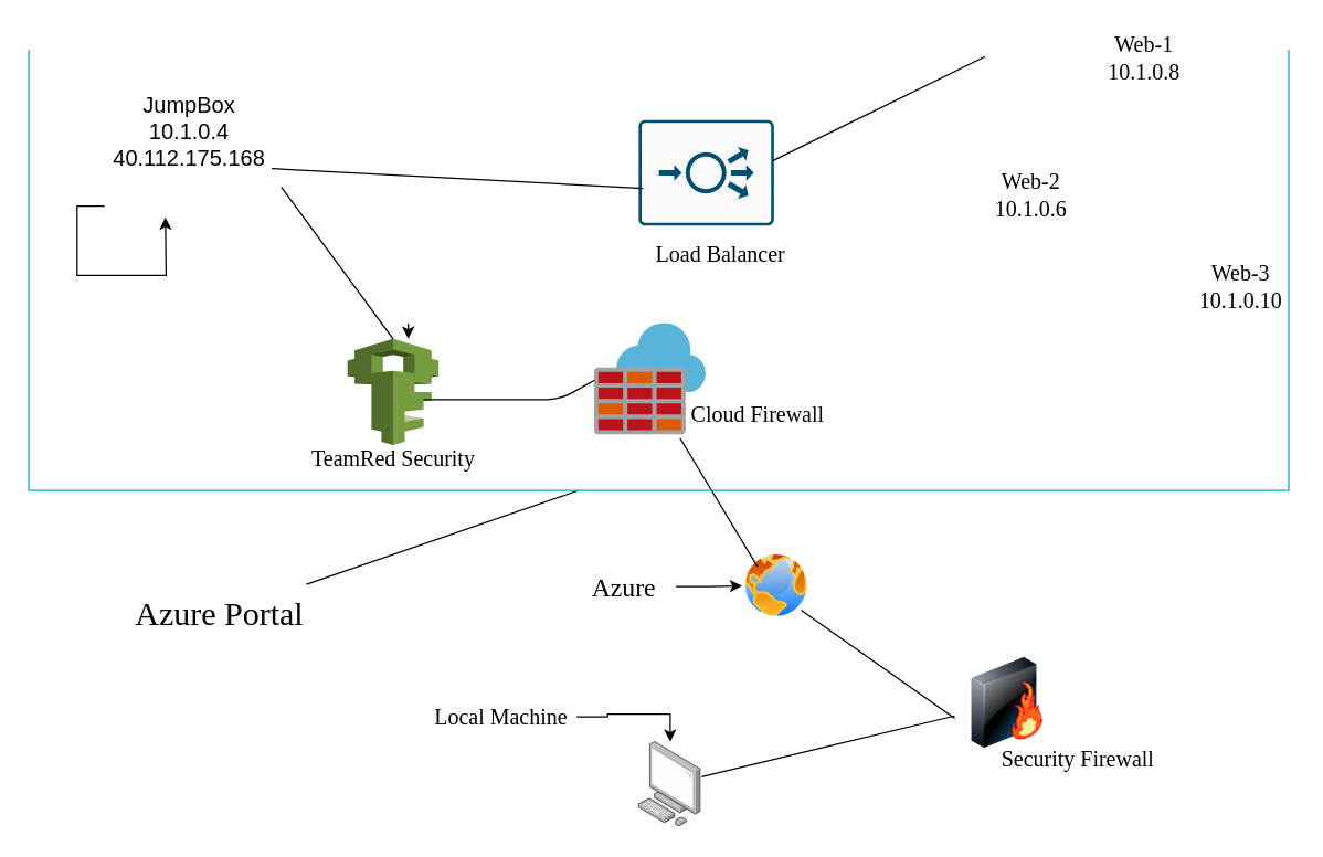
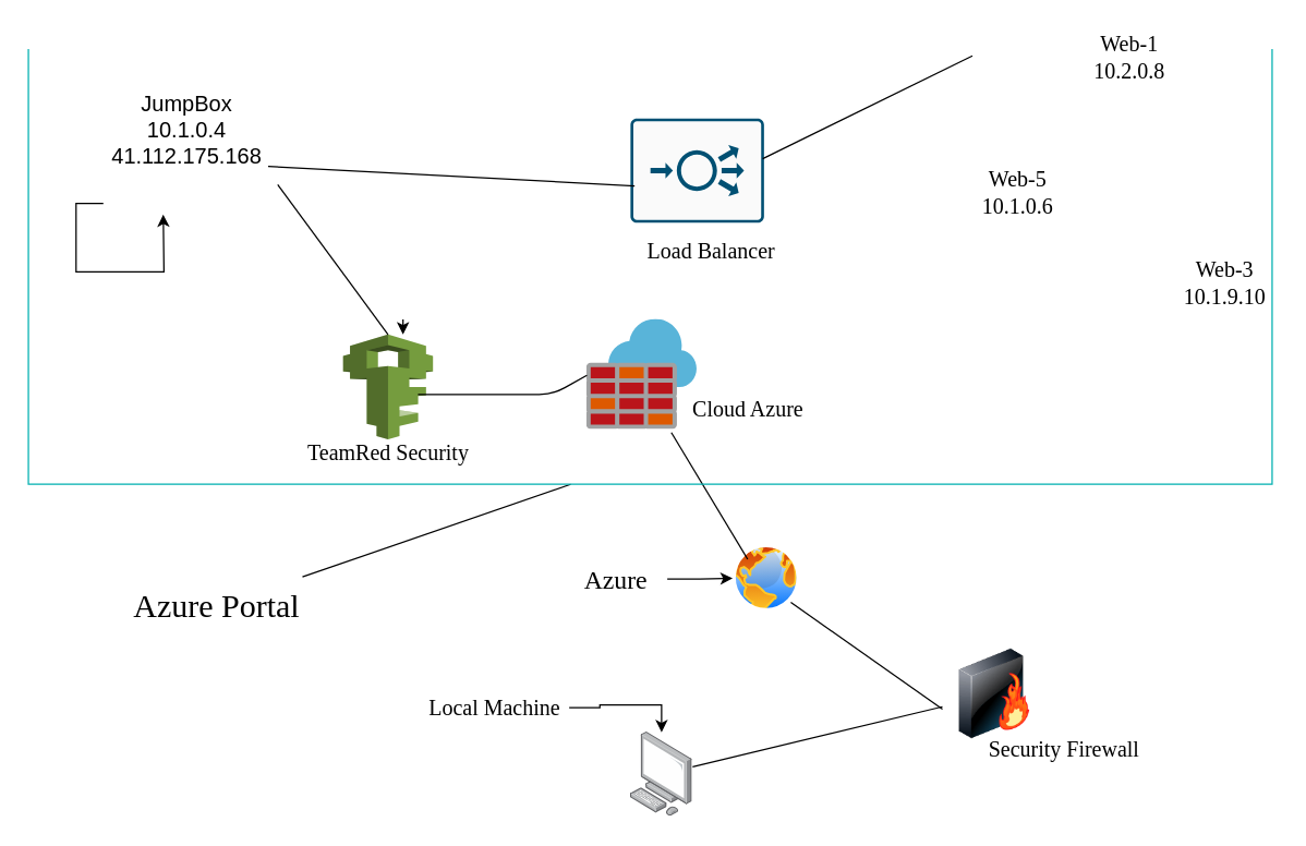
- <mxCell id="32" value="&lt;div style=&quot;font-size: 16px&quot;&gt;Web-1&lt;/div&gt;&lt;div style=&quot;font-size: 16px&quot;&gt;10.1.0.8&lt;br&gt;&lt;/div&gt;" style="text;html=1;resizable=0;autosize=1;align=center;verticalAlign=middle;points=[];fillColor=none;strokeColor=none;rounded=0;fontFamily=Times New Roman;" vertex="1" parent="1"><mxGeometry x="795" y="25" width="66" height="33" as="geometry" /></mxCell>
+ <mxCell id="32" value="&lt;div style=&quot;font-size: 16px&quot;&gt;Web-1&lt;/div&gt;&lt;div style=&quot;font-size: 16px&quot;&gt;10.2.0.8&lt;br&gt;&lt;/div&gt;" style="text;html=1;resizable=0;autosize=1;align=center;verticalAlign=middle;points=[];fillColor=none;strokeColor=none;rounded=0;fontFamily=Times New Roman;" vertex="1" parent="1"><mxGeometry x="795" y="25" width="66" height="33" as="geometry" /></mxCell>
- <mxCell id="30" value="&lt;div style=&quot;font-size: 16px&quot;&gt;JumpBox&lt;br&gt;&lt;/div&gt;&lt;div&gt;&lt;font style=&quot;font-size: 16px&quot;&gt;10.1.0.4&lt;/font&gt;&lt;/div&gt;&lt;div&gt;&lt;font style=&quot;font-size: 16px&quot;&gt;40.112.175.168&lt;br&gt;&lt;/font&gt;&lt;/div&gt;&lt;div&gt;&lt;br&gt;&lt;/div&gt;" style="text;html=1;resizable=0;autosize=1;align=center;verticalAlign=middle;points=[];fillColor=none;strokeColor=none;rounded=0;" vertex="1" parent="1"><mxGeometry x="69.5" y="69" width="132" height="66" as="geometry" /></mxCell>
+ <mxCell id="30" value="&lt;div style=&quot;font-size: 16px&quot;&gt;JumpBox&lt;br&gt;&lt;/div&gt;&lt;div&gt;&lt;font style=&quot;font-size: 16px&quot;&gt;10.1.0.4&lt;/font&gt;&lt;/div&gt;&lt;div&gt;&lt;font style=&quot;font-size: 16px&quot;&gt;41.112.175.168&lt;br&gt;&lt;/font&gt;&lt;/div&gt;&lt;div&gt;&lt;br&gt;&lt;/div&gt;" style="text;html=1;resizable=0;autosize=1;align=center;verticalAlign=middle;points=[];fillColor=none;strokeColor=none;rounded=0;" vertex="1" parent="1"><mxGeometry x="69.5" y="69" width="132" height="66" as="geometry" /></mxCell>
- <mxCell id="33" value="&lt;div style=&quot;font-size: 16px&quot;&gt;Web-2&lt;/div&gt;&lt;div style=&quot;font-size: 16px&quot;&gt;10.1.0.6&lt;br&gt;&lt;/div&gt;" style="text;html=1;resizable=0;autosize=1;align=center;verticalAlign=middle;points=[];fillColor=none;strokeColor=none;rounded=0;fontFamily=Times New Roman;" vertex="1" parent="1"><mxGeometry x="713" y="124" width="66" height="33" as="geometry" /></mxCell>
+ <mxCell id="33" value="&lt;div style=&quot;font-size: 16px&quot;&gt;Web-5&lt;/div&gt;&lt;div style=&quot;font-size: 16px&quot;&gt;10.1.0.6&lt;br&gt;&lt;/div&gt;" style="text;html=1;resizable=0;autosize=1;align=center;verticalAlign=middle;points=[];fillColor=none;strokeColor=none;rounded=0;fontFamily=Times New Roman;" vertex="1" parent="1"><mxGeometry x="713" y="124" width="66" height="33" as="geometry" /></mxCell>
- <mxCell id="34" value="&lt;div style=&quot;font-size: 16px&quot;&gt;Web-3&lt;/div&gt;&lt;div style=&quot;font-size: 16px&quot;&gt;10.1.0.10&lt;br&gt;&lt;/div&gt;" style="text;html=1;resizable=0;autosize=1;align=center;verticalAlign=middle;points=[];fillColor=none;strokeColor=none;rounded=0;fontFamily=Times New Roman;" vertex="1" parent="1"><mxGeometry x="859" y="190" width="77" height="33" as="geometry" /></mxCell>
+ <mxCell id="34" value="&lt;div style=&quot;font-size: 16px&quot;&gt;Web-3&lt;/div&gt;&lt;div style=&quot;font-size: 16px&quot;&gt;10.1.9.10&lt;br&gt;&lt;/div&gt;" style="text;html=1;resizable=0;autosize=1;align=center;verticalAlign=middle;points=[];fillColor=none;strokeColor=none;rounded=0;fontFamily=Times New Roman;" vertex="1" parent="1"><mxGeometry x="859" y="190" width="77" height="33" as="geometry" /></mxCell>
- <mxCell id="28" value="&lt;pre&gt;&lt;font style=&quot;font-size: 16px&quot; face=&quot;Times New Roman&quot;&gt;Cloud Firewall&lt;/font&gt;&lt;/pre&gt;" style="text;html=1;resizable=0;autosize=1;align=center;verticalAlign=middle;points=[];fillColor=none;strokeColor=none;rounded=0;" vertex="1" parent="1"><mxGeometry x="493" y="278" width="110" height="44" as="geometry" /></mxCell>
+ <mxCell id="28" value="&lt;pre&gt;&lt;font style=&quot;font-size: 16px&quot; face=&quot;Times New Roman&quot;&gt;Cloud Azure&lt;/font&gt;&lt;/pre&gt;" style="text;html=1;resizable=0;autosize=1;align=center;verticalAlign=middle;points=[];fillColor=none;strokeColor=none;rounded=0;" vertex="1" parent="1"><mxGeometry x="493" y="278" width="110" height="44" as="geometry" /></mxCell>
